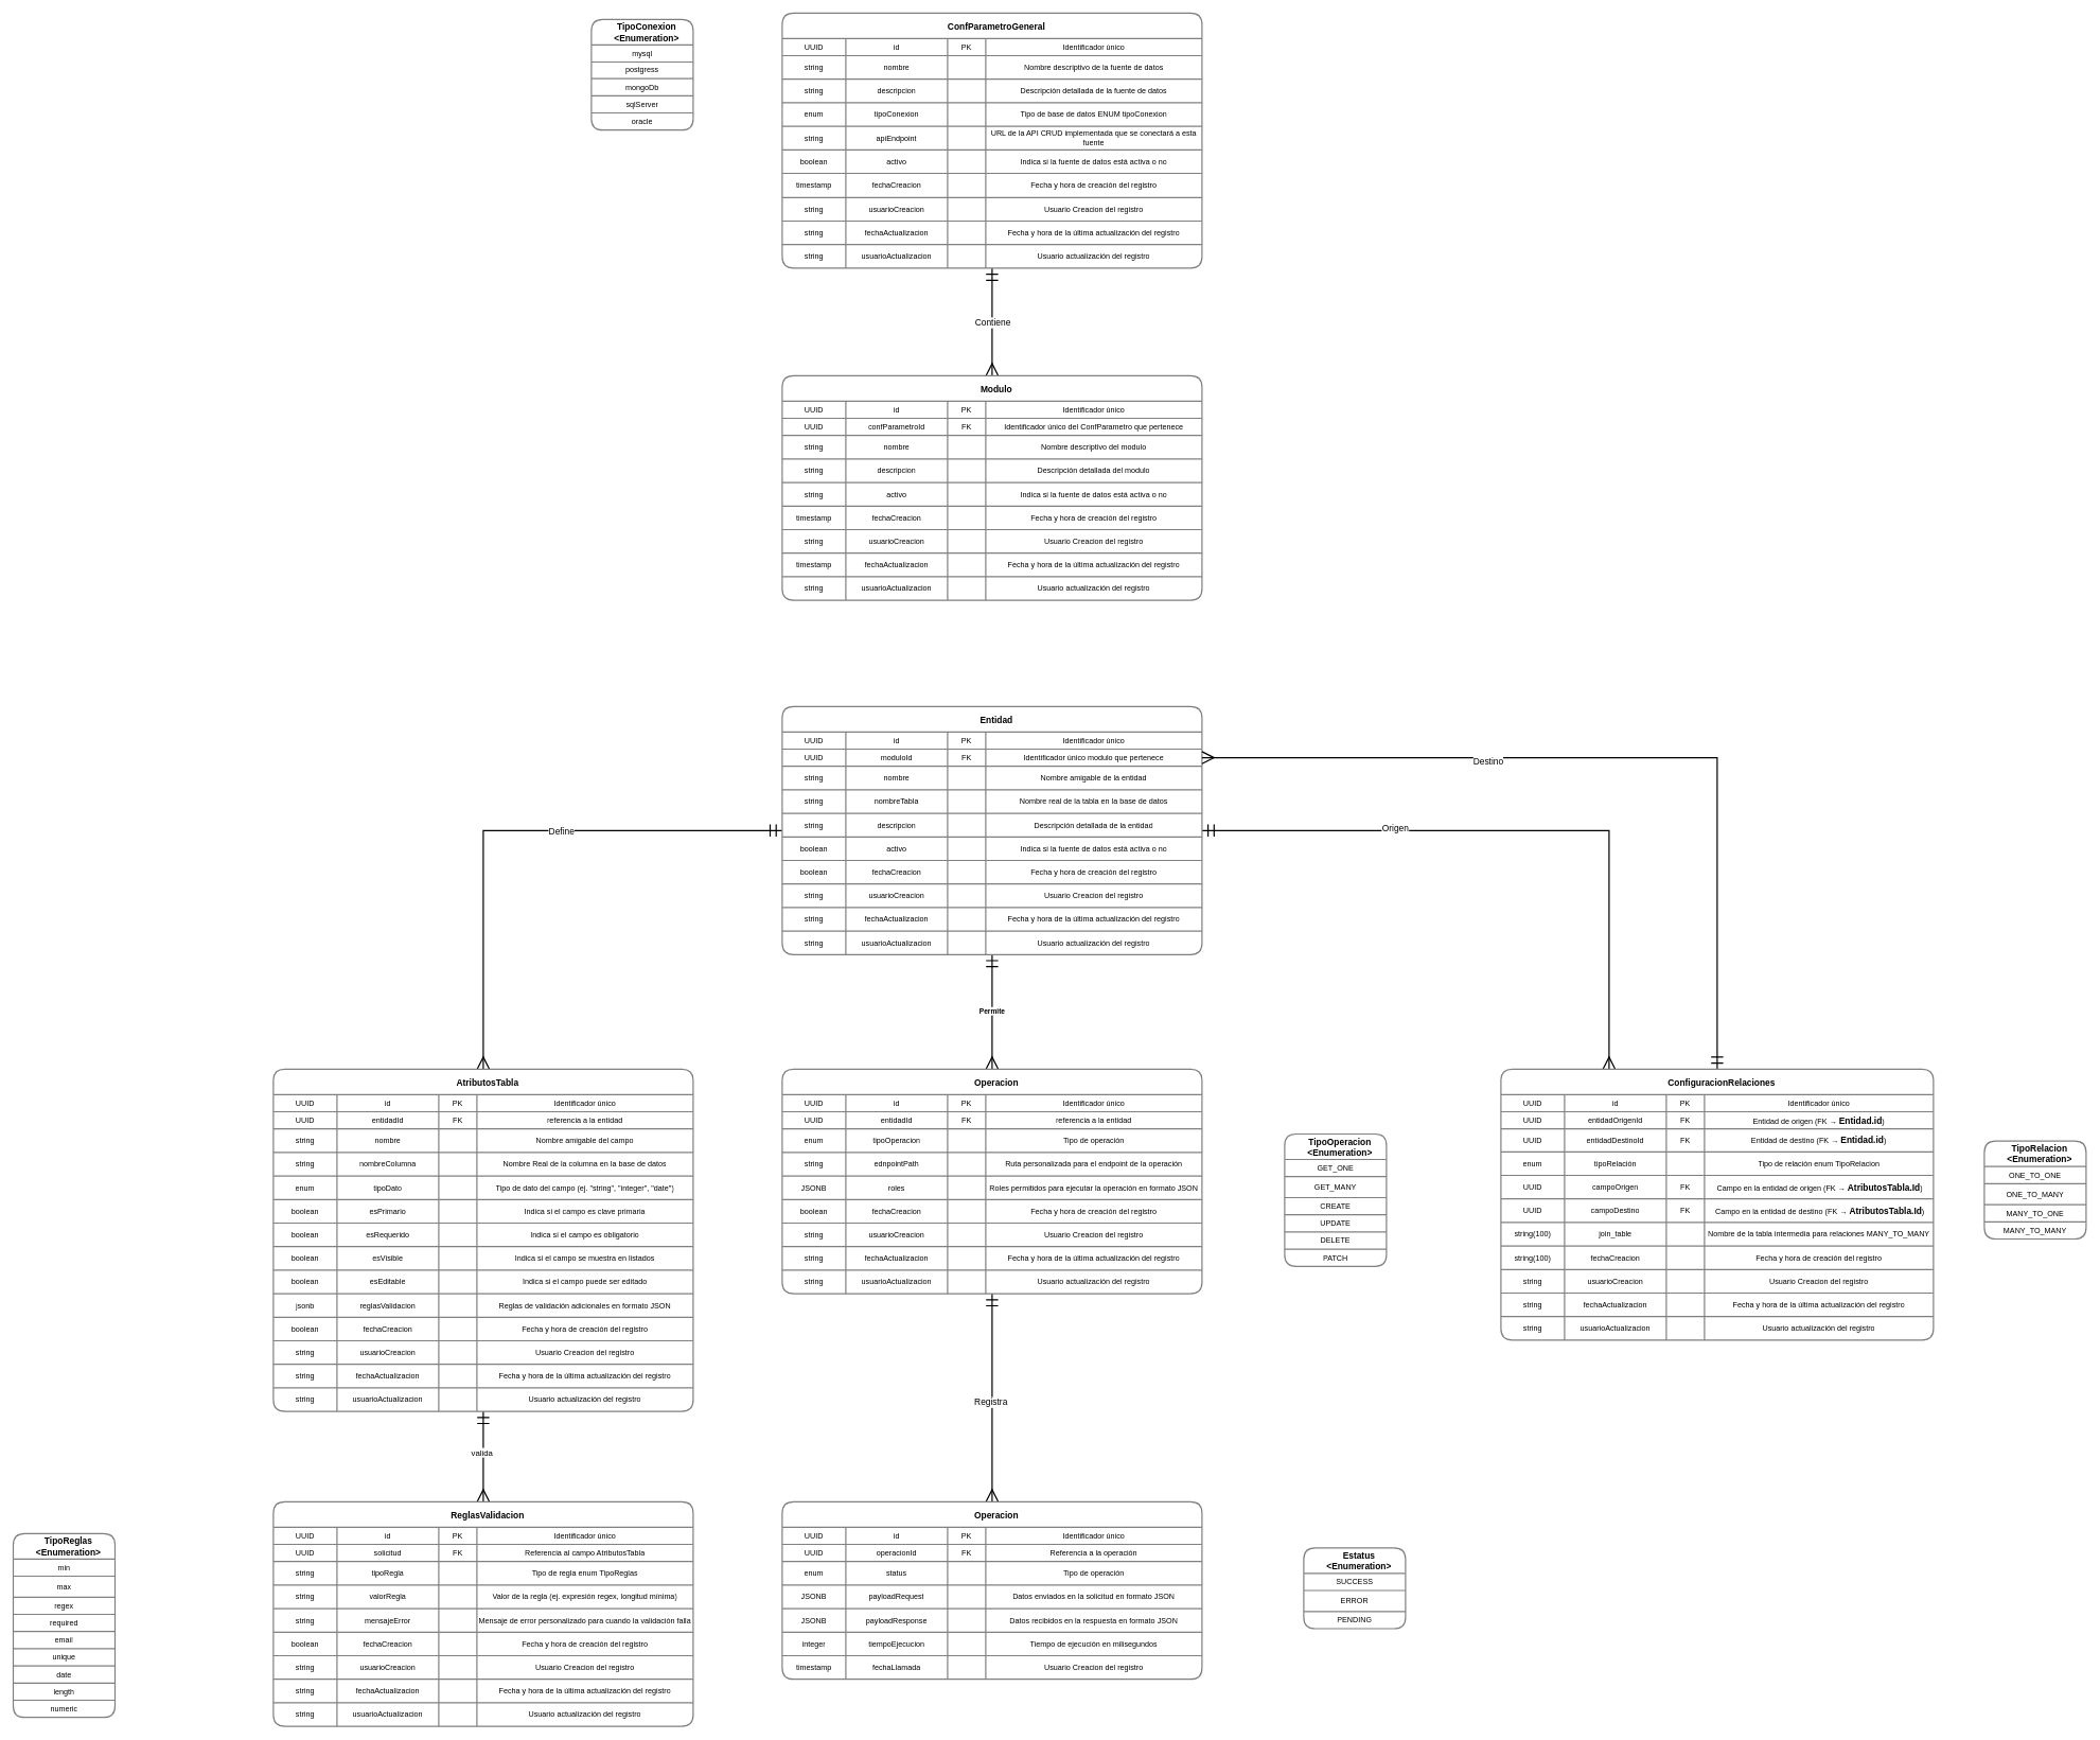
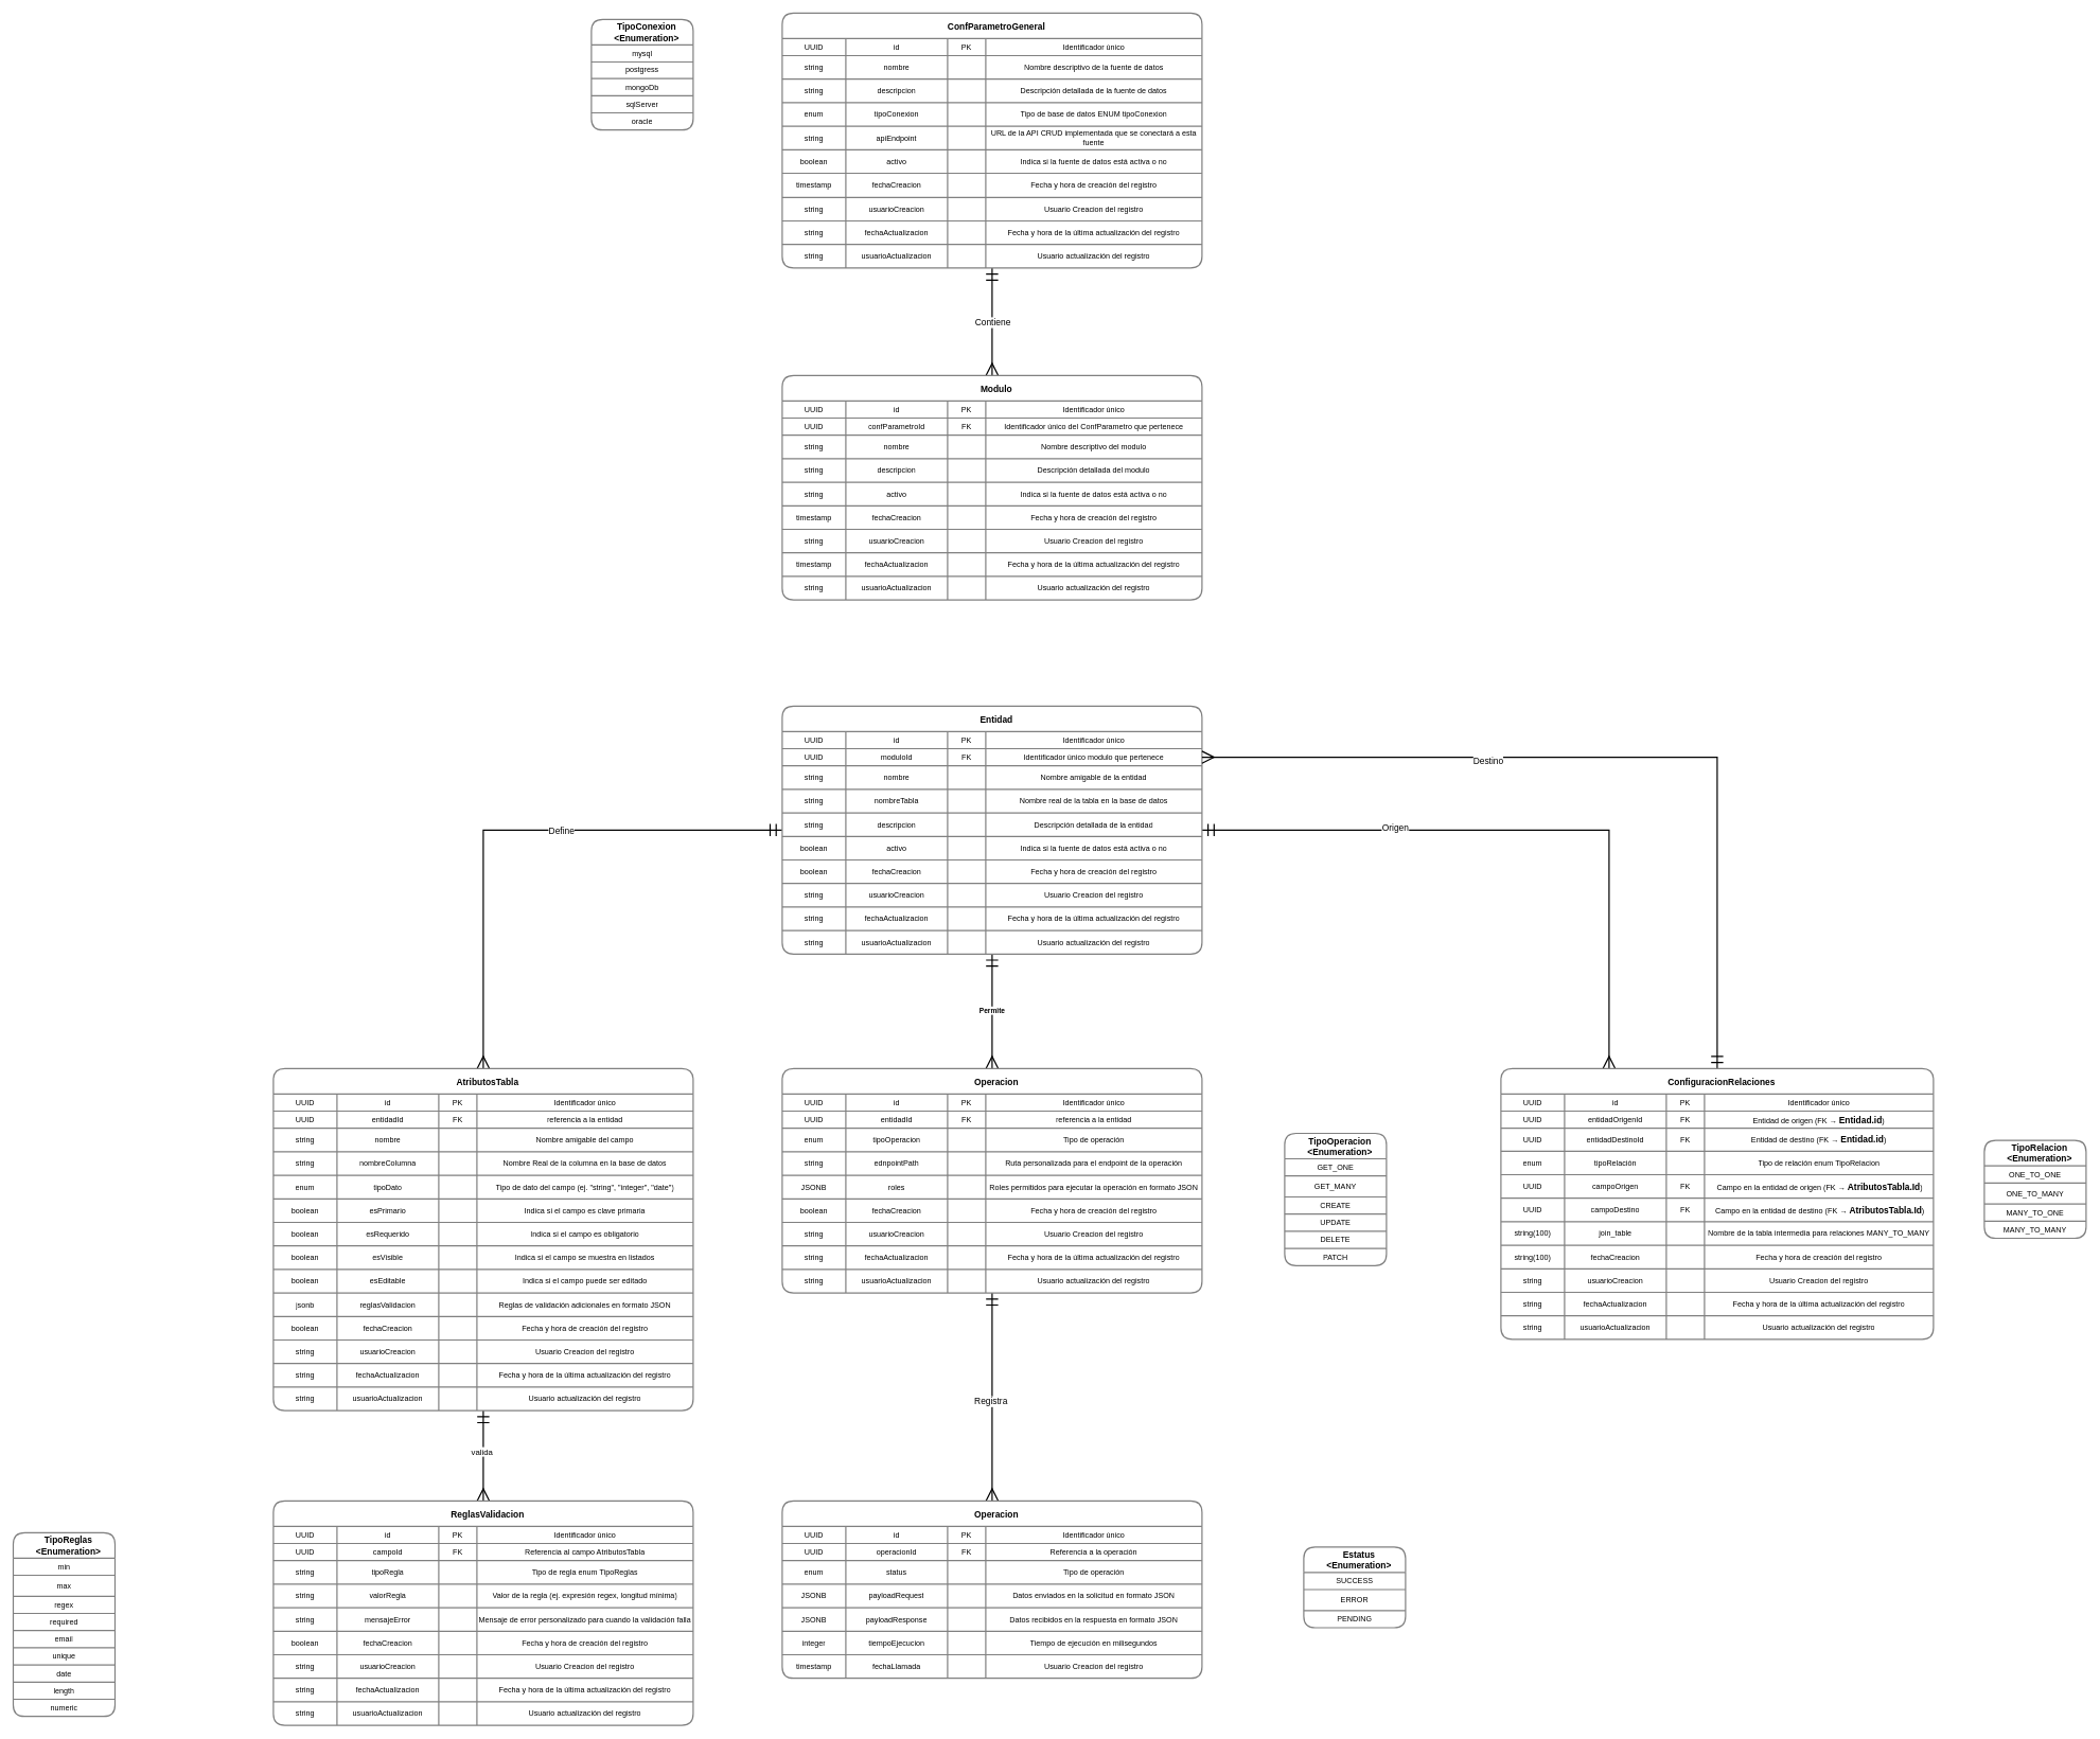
- <mxCell id="250" value="solicitud" style="shape=partialRectangle;html=1;whiteSpace=wrap;connectable=0;strokeColor=inherit;overflow=hidden;fillColor=none;top=0;left=0;bottom=0;right=0;pointerEvents=1;" vertex="1" parent="248"><mxGeometry x="100" width="160" height="27" as="geometry"><mxRectangle width="160" height="27" as="alternateBounds" /></mxGeometry></mxCell>
+ <mxCell id="250" value="campoId" style="shape=partialRectangle;html=1;whiteSpace=wrap;connectable=0;strokeColor=inherit;overflow=hidden;fillColor=none;top=0;left=0;bottom=0;right=0;pointerEvents=1;" vertex="1" parent="248"><mxGeometry x="100" width="160" height="27" as="geometry"><mxRectangle width="160" height="27" as="alternateBounds" /></mxGeometry></mxCell>
